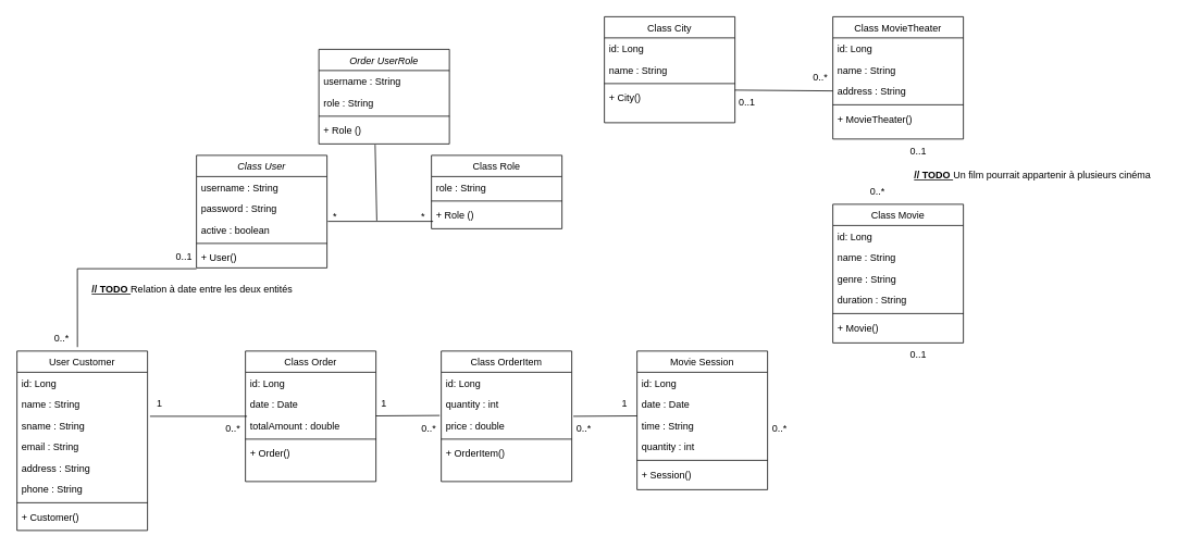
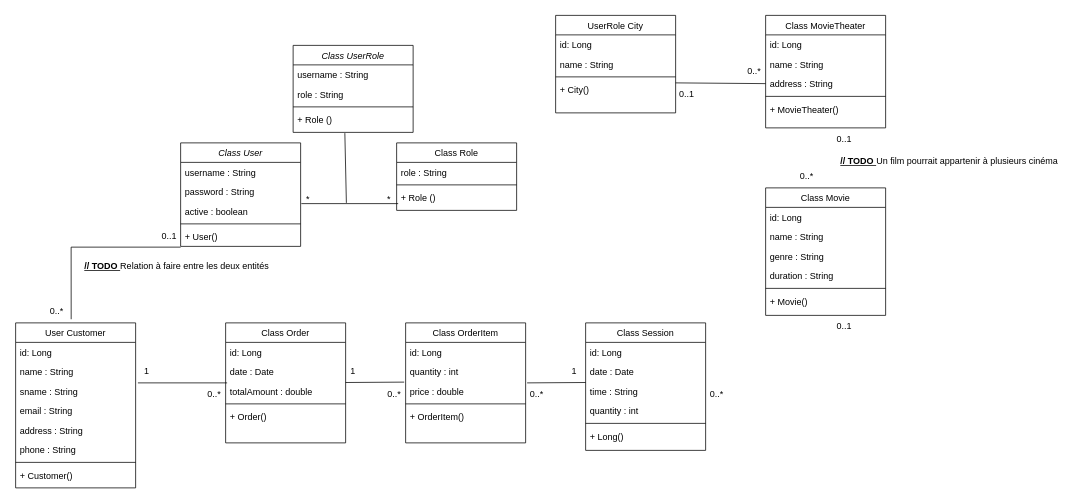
- <mxCell id="80" value="Class City" style="swimlane;fontStyle=0;align=center;verticalAlign=top;childLayout=stackLayout;horizontal=1;startSize=26;horizontalStack=0;resizeParent=1;resizeLast=0;collapsible=1;marginBottom=0;rounded=0;shadow=0;strokeWidth=1;" vertex="1" parent="1"><mxGeometry x="740" y="20" width="160" height="130" as="geometry"><mxRectangle x="130" y="380" width="160" height="26" as="alternateBounds" /></mxGeometry></mxCell>
+ <mxCell id="80" value="UserRole City" style="swimlane;fontStyle=0;align=center;verticalAlign=top;childLayout=stackLayout;horizontal=1;startSize=26;horizontalStack=0;resizeParent=1;resizeLast=0;collapsible=1;marginBottom=0;rounded=0;shadow=0;strokeWidth=1;" vertex="1" parent="1"><mxGeometry x="740" y="20" width="160" height="130" as="geometry"><mxRectangle x="130" y="380" width="160" height="26" as="alternateBounds" /></mxGeometry></mxCell>
- <mxCell id="24" value="Order UserRole" style="swimlane;fontStyle=2;align=center;verticalAlign=top;childLayout=stackLayout;horizontal=1;startSize=26;horizontalStack=0;resizeParent=1;resizeLast=0;collapsible=1;marginBottom=0;rounded=0;shadow=0;strokeWidth=1;" vertex="1" parent="1"><mxGeometry x="390" y="60" width="160" height="116" as="geometry"><mxRectangle x="230" y="140" width="160" height="26" as="alternateBounds" /></mxGeometry></mxCell>
+ <mxCell id="24" value="Class UserRole" style="swimlane;fontStyle=2;align=center;verticalAlign=top;childLayout=stackLayout;horizontal=1;startSize=26;horizontalStack=0;resizeParent=1;resizeLast=0;collapsible=1;marginBottom=0;rounded=0;shadow=0;strokeWidth=1;" vertex="1" parent="1"><mxGeometry x="390" y="60" width="160" height="116" as="geometry"><mxRectangle x="230" y="140" width="160" height="26" as="alternateBounds" /></mxGeometry></mxCell>
- <mxCell id="77" value="&lt;u&gt;&lt;b&gt;// TODO &lt;/b&gt;&lt;/u&gt;Relation à date entre les deux entités&lt;u&gt;&lt;b&gt;&lt;br&gt;&lt;/b&gt;&lt;/u&gt;" style="text;html=1;align=center;verticalAlign=middle;whiteSpace=wrap;rounded=0;" vertex="1" parent="1"><mxGeometry x="90" y="340" width="290" height="30" as="geometry" /></mxCell>
+ <mxCell id="77" value="&lt;u&gt;&lt;b&gt;// TODO &lt;/b&gt;&lt;/u&gt;Relation à faire entre les deux entités&lt;u&gt;&lt;b&gt;&lt;br&gt;&lt;/b&gt;&lt;/u&gt;" style="text;html=1;align=center;verticalAlign=middle;whiteSpace=wrap;rounded=0;" vertex="1" parent="1"><mxGeometry x="90" y="340" width="290" height="30" as="geometry" /></mxCell>
- <mxCell id="51" value="Movie Session" style="swimlane;fontStyle=0;align=center;verticalAlign=top;childLayout=stackLayout;horizontal=1;startSize=26;horizontalStack=0;resizeParent=1;resizeLast=0;collapsible=1;marginBottom=0;rounded=0;shadow=0;strokeWidth=1;" vertex="1" parent="1"><mxGeometry x="780" y="430" width="160" height="170" as="geometry"><mxRectangle x="130" y="380" width="160" height="26" as="alternateBounds" /></mxGeometry></mxCell>
+ <mxCell id="51" value="Class Session" style="swimlane;fontStyle=0;align=center;verticalAlign=top;childLayout=stackLayout;horizontal=1;startSize=26;horizontalStack=0;resizeParent=1;resizeLast=0;collapsible=1;marginBottom=0;rounded=0;shadow=0;strokeWidth=1;" vertex="1" parent="1"><mxGeometry x="780" y="430" width="160" height="170" as="geometry"><mxRectangle x="130" y="380" width="160" height="26" as="alternateBounds" /></mxGeometry></mxCell>
- <mxCell id="57" value="+ Session()" style="text;align=left;verticalAlign=top;spacingLeft=4;spacingRight=4;overflow=hidden;rotatable=0;points=[[0,0.5],[1,0.5]];portConstraint=eastwest;rounded=0;shadow=0;html=0;" vertex="1" parent="51"><mxGeometry y="138" width="160" height="26" as="geometry" /></mxCell>
+ <mxCell id="57" value="+ Long()" style="text;align=left;verticalAlign=top;spacingLeft=4;spacingRight=4;overflow=hidden;rotatable=0;points=[[0,0.5],[1,0.5]];portConstraint=eastwest;rounded=0;shadow=0;html=0;" vertex="1" parent="51"><mxGeometry y="138" width="160" height="26" as="geometry" /></mxCell>
